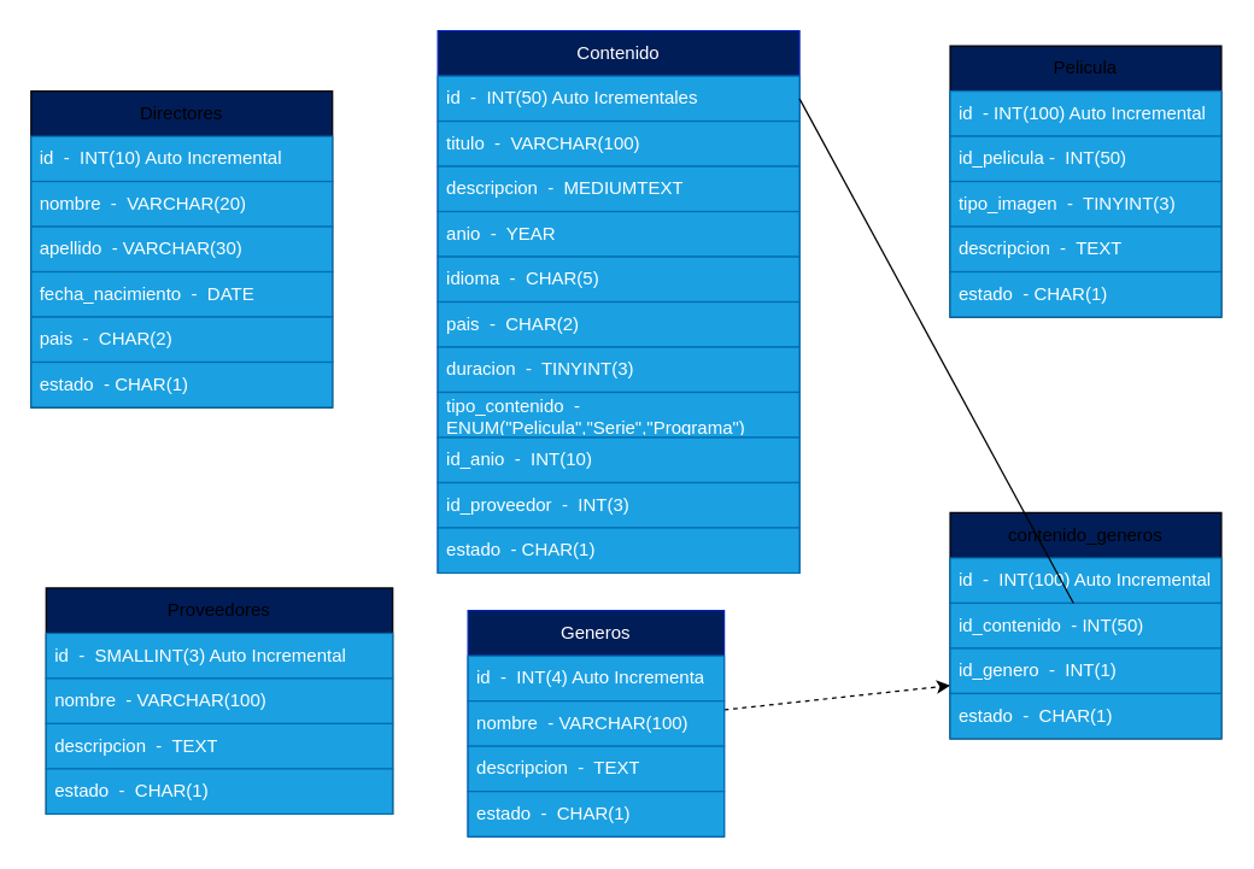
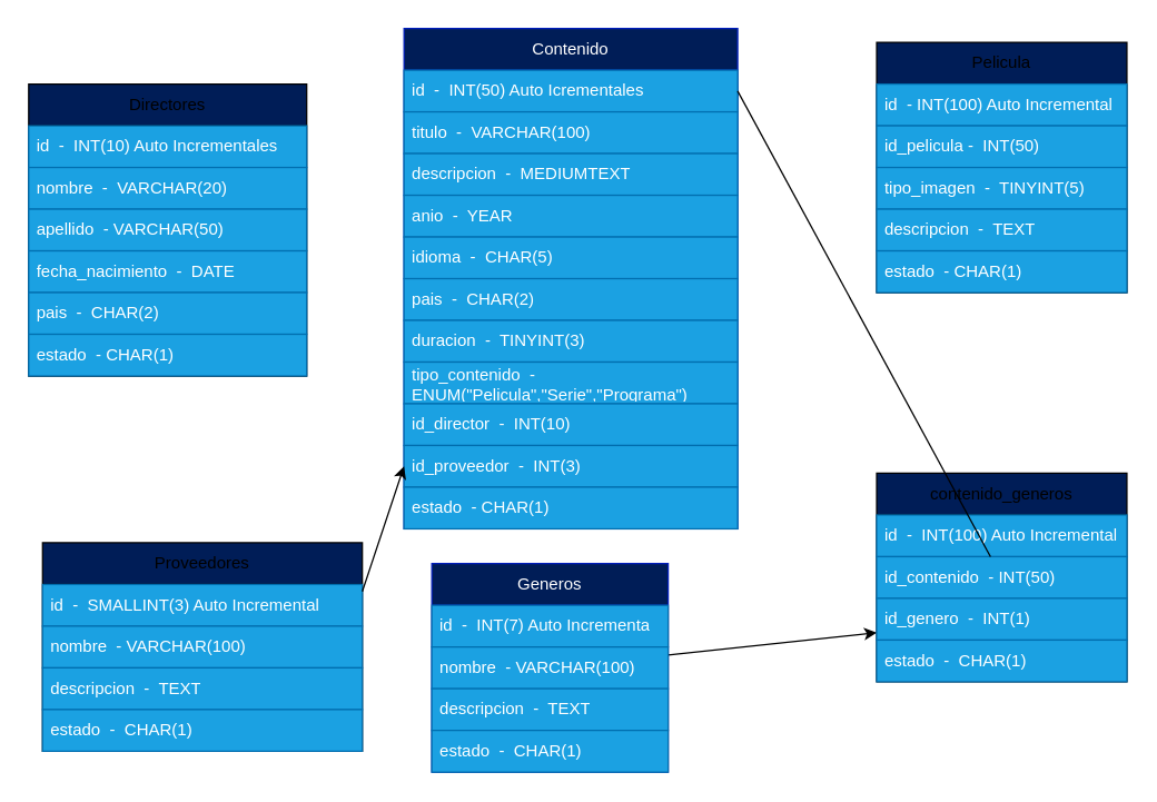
- <mxCell id="15" value="id&amp;nbsp; -&amp;nbsp; INT(10) Auto Incremental" style="text;strokeColor=#006EAF;fillColor=#1ba1e2;align=left;verticalAlign=middle;spacingLeft=4;spacingRight=4;overflow=hidden;points=[[0,0.5],[1,0.5]];portConstraint=eastwest;rotatable=0;whiteSpace=wrap;html=1;fontColor=#ffffff;" parent="14" vertex="1"><mxGeometry y="30" width="200" height="30" as="geometry" /></mxCell>
+ <mxCell id="15" value="id&amp;nbsp; -&amp;nbsp; INT(10) Auto Incrementales" style="text;strokeColor=#006EAF;fillColor=#1ba1e2;align=left;verticalAlign=middle;spacingLeft=4;spacingRight=4;overflow=hidden;points=[[0,0.5],[1,0.5]];portConstraint=eastwest;rotatable=0;whiteSpace=wrap;html=1;fontColor=#ffffff;" parent="14" vertex="1"><mxGeometry y="30" width="200" height="30" as="geometry" /></mxCell>
- <mxCell id="42" value="tipo_imagen&amp;nbsp; -&amp;nbsp; TINYINT(3)" style="text;strokeColor=#006EAF;fillColor=#1ba1e2;align=left;verticalAlign=middle;spacingLeft=4;spacingRight=4;overflow=hidden;points=[[0,0.5],[1,0.5]];portConstraint=eastwest;rotatable=0;whiteSpace=wrap;html=1;fontColor=#ffffff;" parent="39" vertex="1"><mxGeometry y="90" width="180" height="30" as="geometry" /></mxCell>
+ <mxCell id="42" value="tipo_imagen&amp;nbsp; -&amp;nbsp; TINYINT(5)" style="text;strokeColor=#006EAF;fillColor=#1ba1e2;align=left;verticalAlign=middle;spacingLeft=4;spacingRight=4;overflow=hidden;points=[[0,0.5],[1,0.5]];portConstraint=eastwest;rotatable=0;whiteSpace=wrap;html=1;fontColor=#ffffff;" parent="39" vertex="1"><mxGeometry y="90" width="180" height="30" as="geometry" /></mxCell>
- <mxCell id="17" value="apellido&amp;nbsp; - VARCHAR(30)" style="text;strokeColor=#006EAF;fillColor=#1ba1e2;align=left;verticalAlign=middle;spacingLeft=4;spacingRight=4;overflow=hidden;points=[[0,0.5],[1,0.5]];portConstraint=eastwest;rotatable=0;whiteSpace=wrap;html=1;fontColor=#ffffff;" parent="14" vertex="1"><mxGeometry y="90" width="200" height="30" as="geometry" /></mxCell>
+ <mxCell id="17" value="apellido&amp;nbsp; - VARCHAR(50)" style="text;strokeColor=#006EAF;fillColor=#1ba1e2;align=left;verticalAlign=middle;spacingLeft=4;spacingRight=4;overflow=hidden;points=[[0,0.5],[1,0.5]];portConstraint=eastwest;rotatable=0;whiteSpace=wrap;html=1;fontColor=#ffffff;" parent="14" vertex="1"><mxGeometry y="90" width="200" height="30" as="geometry" /></mxCell>
- <mxCell id="11" value="id_anio&amp;nbsp; -&amp;nbsp; INT(10)" style="text;align=left;verticalAlign=middle;spacingLeft=4;spacingRight=4;overflow=hidden;points=[[0,0.5],[1,0.5]];portConstraint=eastwest;rotatable=0;whiteSpace=wrap;html=1;fillColor=#1ba1e2;fontColor=#ffffff;strokeColor=#006EAF;" parent="2" vertex="1"><mxGeometry y="270" width="240" height="30" as="geometry" /></mxCell>
+ <mxCell id="11" value="id_director&amp;nbsp; -&amp;nbsp; INT(10)" style="text;align=left;verticalAlign=middle;spacingLeft=4;spacingRight=4;overflow=hidden;points=[[0,0.5],[1,0.5]];portConstraint=eastwest;rotatable=0;whiteSpace=wrap;html=1;fillColor=#1ba1e2;fontColor=#ffffff;strokeColor=#006EAF;" parent="2" vertex="1"><mxGeometry y="270" width="240" height="30" as="geometry" /></mxCell>
+ <mxCell id="26" style="edgeStyle=none;html=1;entryX=0;entryY=0.5;entryDx=0;entryDy=0;exitX=1;exitY=0.167;exitDx=0;exitDy=0;exitPerimeter=0;" parent="1" source="22" target="12" edge="1"><mxGeometry relative="1" as="geometry" /></mxCell>
- <mxCell id="29" value="id&amp;nbsp; -&amp;nbsp; INT(4) Auto Incrementa" style="text;strokeColor=#006EAF;fillColor=#1ba1e2;align=left;verticalAlign=middle;spacingLeft=4;spacingRight=4;overflow=hidden;points=[[0,0.5],[1,0.5]];portConstraint=eastwest;rotatable=0;whiteSpace=wrap;html=1;fontColor=#ffffff;" parent="28" vertex="1"><mxGeometry y="30" width="170" height="30" as="geometry" /></mxCell>
+ <mxCell id="29" value="id&amp;nbsp; -&amp;nbsp; INT(7) Auto Incrementa" style="text;strokeColor=#006EAF;fillColor=#1ba1e2;align=left;verticalAlign=middle;spacingLeft=4;spacingRight=4;overflow=hidden;points=[[0,0.5],[1,0.5]];portConstraint=eastwest;rotatable=0;whiteSpace=wrap;html=1;fontColor=#ffffff;" parent="28" vertex="1"><mxGeometry y="30" width="170" height="30" as="geometry" /></mxCell>
- <mxCell id="27" style="edgeStyle=none;html=1;dashed=1;" parent="1" source="28" target="36" edge="1"><mxGeometry relative="1" as="geometry" /></mxCell>
+ <mxCell id="27" style="edgeStyle=none;html=1;" parent="1" source="28" target="36" edge="1"><mxGeometry relative="1" as="geometry" /></mxCell>
